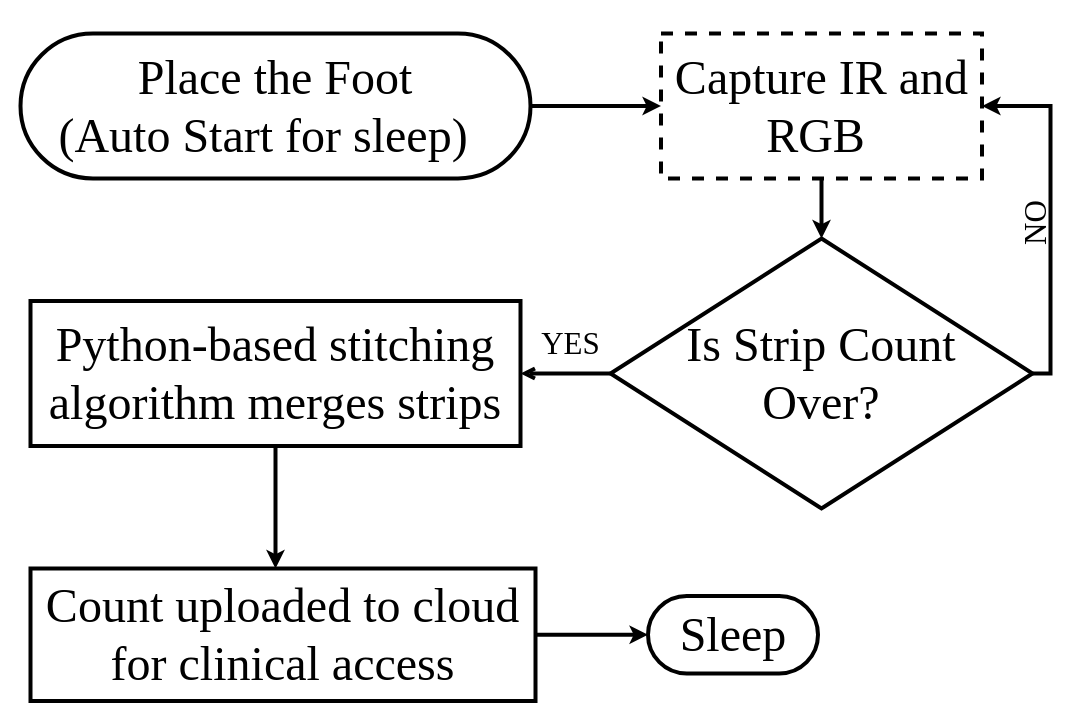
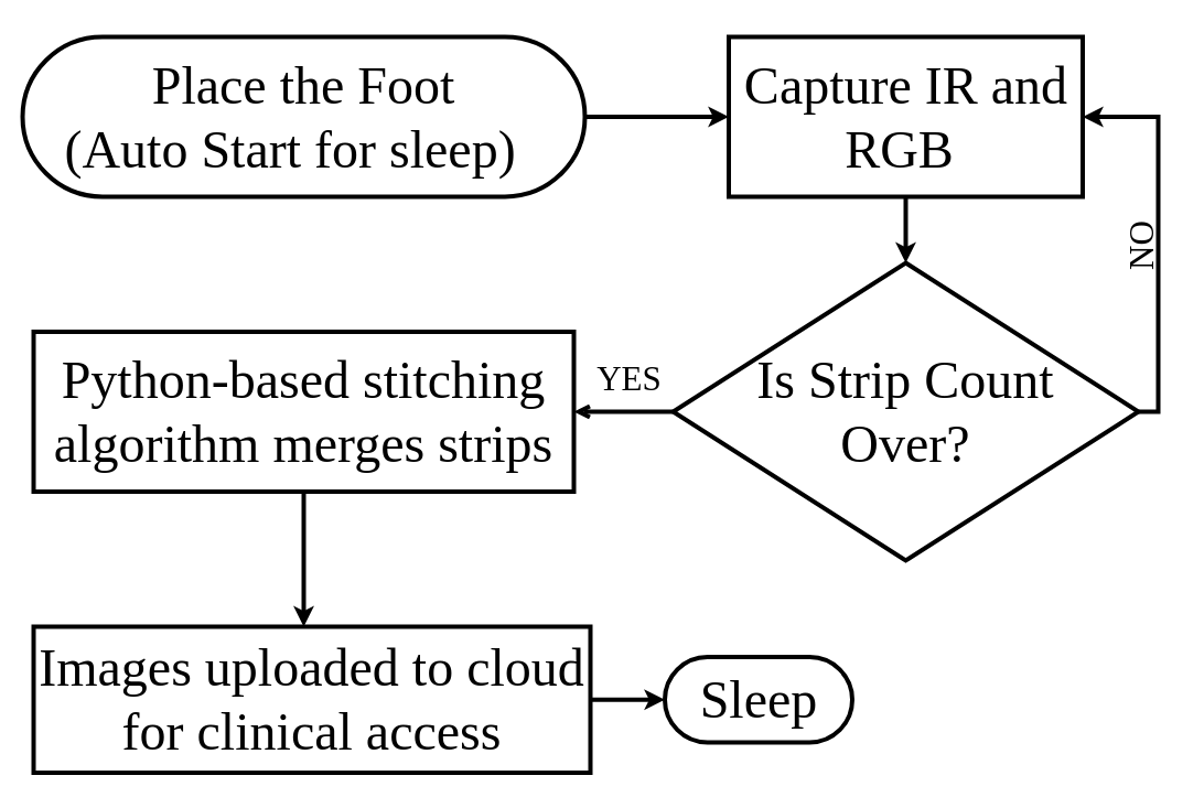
- <mxCell id="5" value="&lt;p data-pm-slice=&quot;1 1 [&amp;quot;ordered_list&amp;quot;,{&amp;quot;spread&amp;quot;:false,&amp;quot;startingNumber&amp;quot;:1,&amp;quot;start&amp;quot;:1593,&amp;quot;end&amp;quot;:1792},&amp;quot;regular_list_item&amp;quot;,{&amp;quot;start&amp;quot;:1656,&amp;quot;end&amp;quot;:1694}]&quot;&gt;&lt;span style=&quot;background-color: transparent; color: light-dark(rgb(0, 0, 0), rgb(255, 255, 255));&quot;&gt;Capture&amp;nbsp;&lt;/span&gt;IR and RGB&amp;nbsp;&lt;/p&gt;" style="rounded=0;whiteSpace=wrap;html=1;fontSize=48;fontFamily=Times New Roman;strokeWidth=4;dashed=1;" vertex="1" parent="1"><mxGeometry x="660.5" y="20" width="321" height="145" as="geometry" /></mxCell>
+ <mxCell id="5" value="&lt;p data-pm-slice=&quot;1 1 [&amp;quot;ordered_list&amp;quot;,{&amp;quot;spread&amp;quot;:false,&amp;quot;startingNumber&amp;quot;:1,&amp;quot;start&amp;quot;:1593,&amp;quot;end&amp;quot;:1792},&amp;quot;regular_list_item&amp;quot;,{&amp;quot;start&amp;quot;:1656,&amp;quot;end&amp;quot;:1694}]&quot;&gt;&lt;span style=&quot;background-color: transparent; color: light-dark(rgb(0, 0, 0), rgb(255, 255, 255));&quot;&gt;Capture&amp;nbsp;&lt;/span&gt;IR and RGB&amp;nbsp;&lt;/p&gt;" style="rounded=0;whiteSpace=wrap;html=1;fontSize=48;fontFamily=Times New Roman;strokeWidth=4;" vertex="1" parent="1"><mxGeometry x="660.5" y="20" width="321" height="145" as="geometry" /></mxCell>
- <mxCell id="9" value="&lt;span style=&quot;text-align: left;&quot;&gt;Count uploaded to cloud for clinical access&lt;/span&gt;" style="rounded=0;whiteSpace=wrap;html=1;fontSize=48;fontFamily=Times New Roman;strokeWidth=4;" vertex="1" parent="1"><mxGeometry x="30" y="555" width="505" height="132.5" as="geometry" /></mxCell>
+ <mxCell id="9" value="&lt;span style=&quot;text-align: left;&quot;&gt;Images uploaded to cloud for clinical access&lt;/span&gt;" style="rounded=0;whiteSpace=wrap;html=1;fontSize=48;fontFamily=Times New Roman;strokeWidth=4;" vertex="1" parent="1"><mxGeometry x="30" y="555" width="505" height="132.5" as="geometry" /></mxCell>
- <mxCell id="13" value="Sleep" style="rounded=1;whiteSpace=wrap;html=1;arcSize=50;fontSize=48;fontFamily=Times New Roman;strokeWidth=4;" vertex="1" parent="1"><mxGeometry x="647.5" y="582.5" width="170" height="77.5" as="geometry" /></mxCell>
+ <mxCell id="13" value="Sleep" style="rounded=1;whiteSpace=wrap;html=1;arcSize=50;fontSize=48;fontFamily=Times New Roman;strokeWidth=4;" vertex="1" parent="1"><mxGeometry x="602.5" y="582.5" width="170" height="77.5" as="geometry" /></mxCell>
